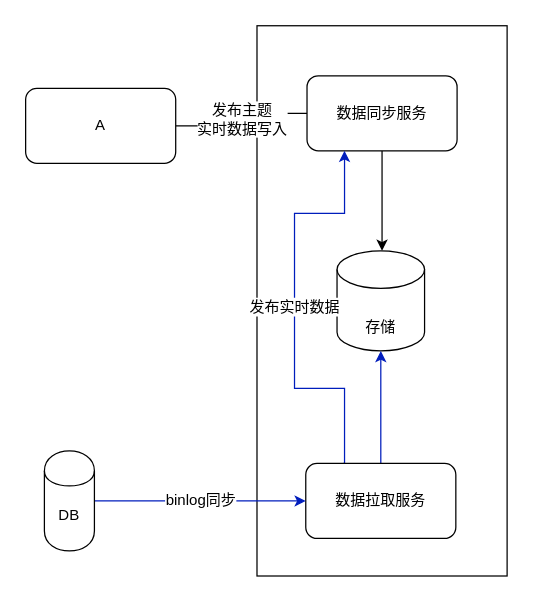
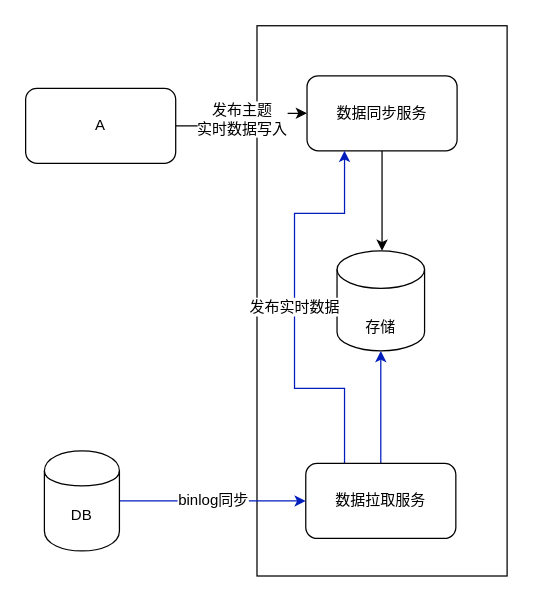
- <mxCell id="3" value="发布主题&lt;br style=&quot;font-size: 12px;&quot;&gt;实时数据写入" style="edgeStyle=orthogonalEdgeStyle;rounded=0;orthogonalLoop=1;jettySize=auto;html=1;fontSize=12;endArrow=none;" parent="1" source="4" target="6" edge="1"><mxGeometry relative="1" as="geometry" /></mxCell>
+ <mxCell id="3" value="发布主题&lt;br style=&quot;font-size: 12px;&quot;&gt;实时数据写入" style="edgeStyle=orthogonalEdgeStyle;rounded=0;orthogonalLoop=1;jettySize=auto;html=1;fontSize=12;" parent="1" source="4" target="6" edge="1"><mxGeometry relative="1" as="geometry" /></mxCell>
- <mxCell id="12" value="DB" style="shape=cylinder;whiteSpace=wrap;html=1;boundedLbl=1;backgroundOutline=1;rounded=1;" parent="1" vertex="1"><mxGeometry x="35" y="360" width="40" height="80" as="geometry" /></mxCell>
+ <mxCell id="12" value="DB" style="shape=cylinder;whiteSpace=wrap;html=1;boundedLbl=1;backgroundOutline=1;rounded=1;" parent="1" vertex="1"><mxGeometry x="35" y="360" width="60" height="80" as="geometry" /></mxCell>
